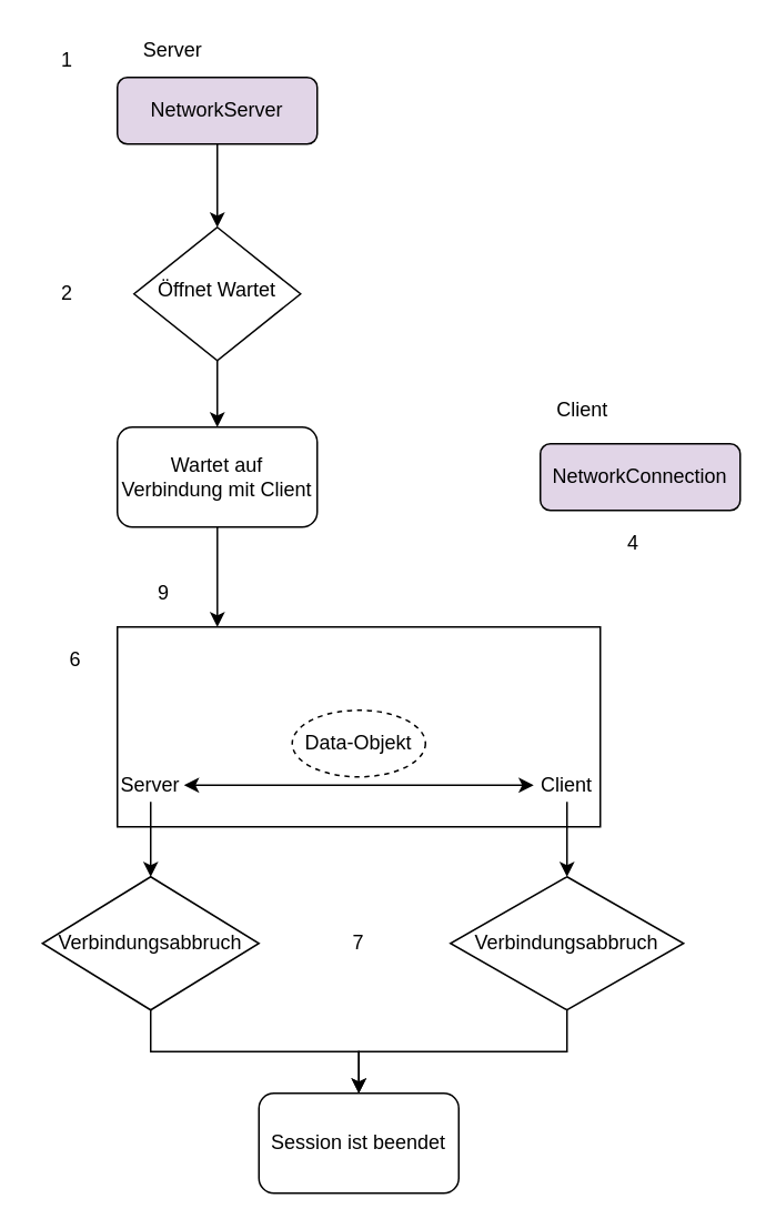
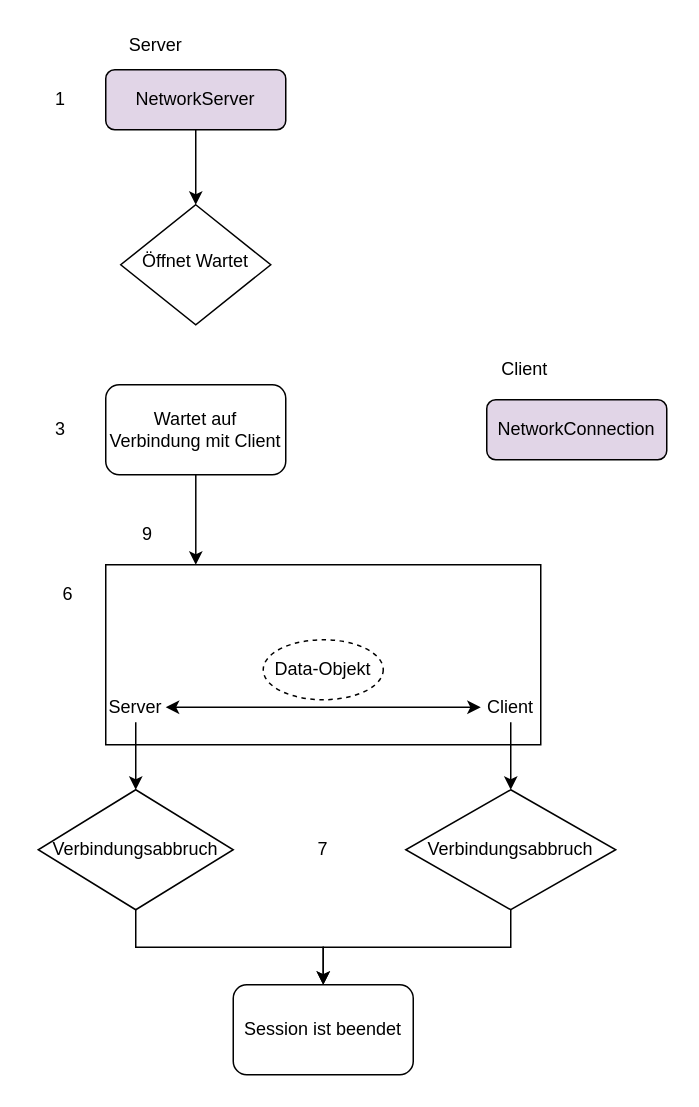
- <mxCell id="23" value="1" style="text;html=1;strokeColor=none;fillColor=none;align=center;verticalAlign=middle;whiteSpace=wrap;rounded=0;" vertex="1" parent="1"><mxGeometry x="20" y="26" width="40" height="20" as="geometry" /></mxCell>
+ <mxCell id="23" value="1" style="text;html=1;strokeColor=none;fillColor=none;align=center;verticalAlign=middle;whiteSpace=wrap;rounded=0;" vertex="1" parent="1"><mxGeometry x="20" y="56" width="40" height="20" as="geometry" /></mxCell>
- <mxCell id="24" value="2" style="text;html=1;strokeColor=none;fillColor=none;align=center;verticalAlign=middle;whiteSpace=wrap;rounded=0;" vertex="1" parent="1"><mxGeometry x="20" y="166" width="40" height="20" as="geometry" /></mxCell>
- <mxCell id="4" style="edgeStyle=orthogonalEdgeStyle;rounded=0;orthogonalLoop=1;jettySize=auto;html=1;entryX=0.5;entryY=0;entryDx=0;entryDy=0;" edge="1" parent="1" source="5" target="10"><mxGeometry relative="1" as="geometry" /></mxCell>
+ <mxCell id="25" value="3" style="text;html=1;strokeColor=none;fillColor=none;align=center;verticalAlign=middle;whiteSpace=wrap;rounded=0;" vertex="1" parent="1"><mxGeometry x="20" y="276" width="40" height="20" as="geometry" /></mxCell>
- <mxCell id="26" value="4" style="text;html=1;strokeColor=none;fillColor=none;align=center;verticalAlign=middle;whiteSpace=wrap;rounded=0;" vertex="1" parent="1"><mxGeometry x="360" y="316" width="40" height="20" as="geometry" /></mxCell>
